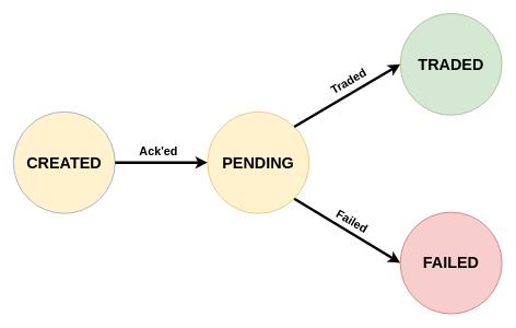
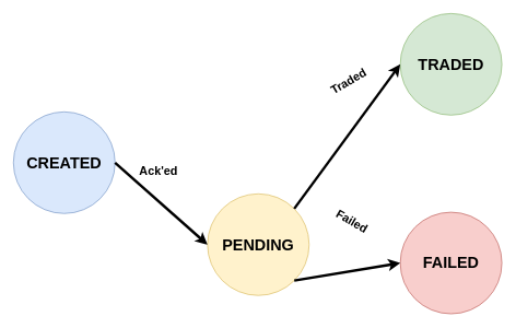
- <mxCell id="2" value="&lt;b&gt;&lt;font style=&quot;font-size: 24px&quot;&gt;CREATED&lt;br&gt;&lt;/font&gt;&lt;/b&gt;" style="ellipse;whiteSpace=wrap;html=1;aspect=fixed;fillColor=#fff2cc;strokeColor=#6c8ebf;" vertex="1" parent="1"><mxGeometry x="20" y="170" width="155" height="155" as="geometry" /></mxCell>
+ <mxCell id="2" value="&lt;b&gt;&lt;font style=&quot;font-size: 24px&quot;&gt;CREATED&lt;br&gt;&lt;/font&gt;&lt;/b&gt;" style="ellipse;whiteSpace=wrap;html=1;aspect=fixed;fillColor=#dae8fc;strokeColor=#6c8ebf;" vertex="1" parent="1"><mxGeometry x="20" y="170" width="155" height="155" as="geometry" /></mxCell>
- <mxCell id="4" value="&lt;b&gt;&lt;font style=&quot;font-size: 24px&quot;&gt;PENDING&lt;br&gt;&lt;/font&gt;&lt;/b&gt;" style="ellipse;whiteSpace=wrap;html=1;aspect=fixed;fillColor=#fff2cc;strokeColor=#d6b656;" vertex="1" parent="1"><mxGeometry x="316" y="170" width="155" height="155" as="geometry" /></mxCell>
+ <mxCell id="4" value="&lt;b&gt;&lt;font style=&quot;font-size: 24px&quot;&gt;PENDING&lt;br&gt;&lt;/font&gt;&lt;/b&gt;" style="ellipse;whiteSpace=wrap;html=1;aspect=fixed;fillColor=#fff2cc;strokeColor=#d6b656;" vertex="1" parent="1"><mxGeometry x="316" y="295" width="155" height="155" as="geometry" /></mxCell>
